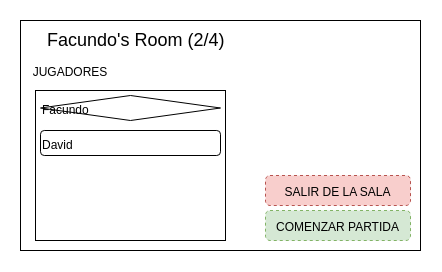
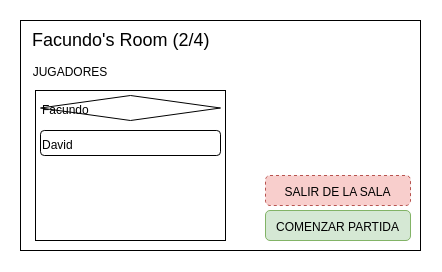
- <mxCell id="3" value="Facundo's Room (2/4)" style="text;html=1;strokeColor=none;fillColor=none;align=left;verticalAlign=middle;whiteSpace=wrap;rounded=0;fontSize=18;" vertex="1" parent="1"><mxGeometry x="45" y="30" width="200" height="20" as="geometry" /></mxCell>
+ <mxCell id="3" value="Facundo's Room (2/4)" style="text;html=1;strokeColor=none;fillColor=none;align=left;verticalAlign=middle;whiteSpace=wrap;rounded=0;fontSize=18;" vertex="1" parent="1"><mxGeometry x="30" y="30" width="200" height="20" as="geometry" /></mxCell>
- <mxCell id="5" value="&lt;font style=&quot;font-size: 12px&quot;&gt;COMENZAR PARTIDA&lt;/font&gt;" style="rounded=1;whiteSpace=wrap;html=1;fontSize=18;align=center;fillColor=#d5e8d4;strokeColor=#82b366;dashed=1;" vertex="1" parent="1"><mxGeometry x="265" y="210" width="145" height="30" as="geometry" /></mxCell>
+ <mxCell id="5" value="&lt;font style=&quot;font-size: 12px&quot;&gt;COMENZAR PARTIDA&lt;/font&gt;" style="rounded=1;whiteSpace=wrap;html=1;fontSize=18;align=center;fillColor=#d5e8d4;strokeColor=#82b366;" vertex="1" parent="1"><mxGeometry x="265" y="210" width="145" height="30" as="geometry" /></mxCell>
